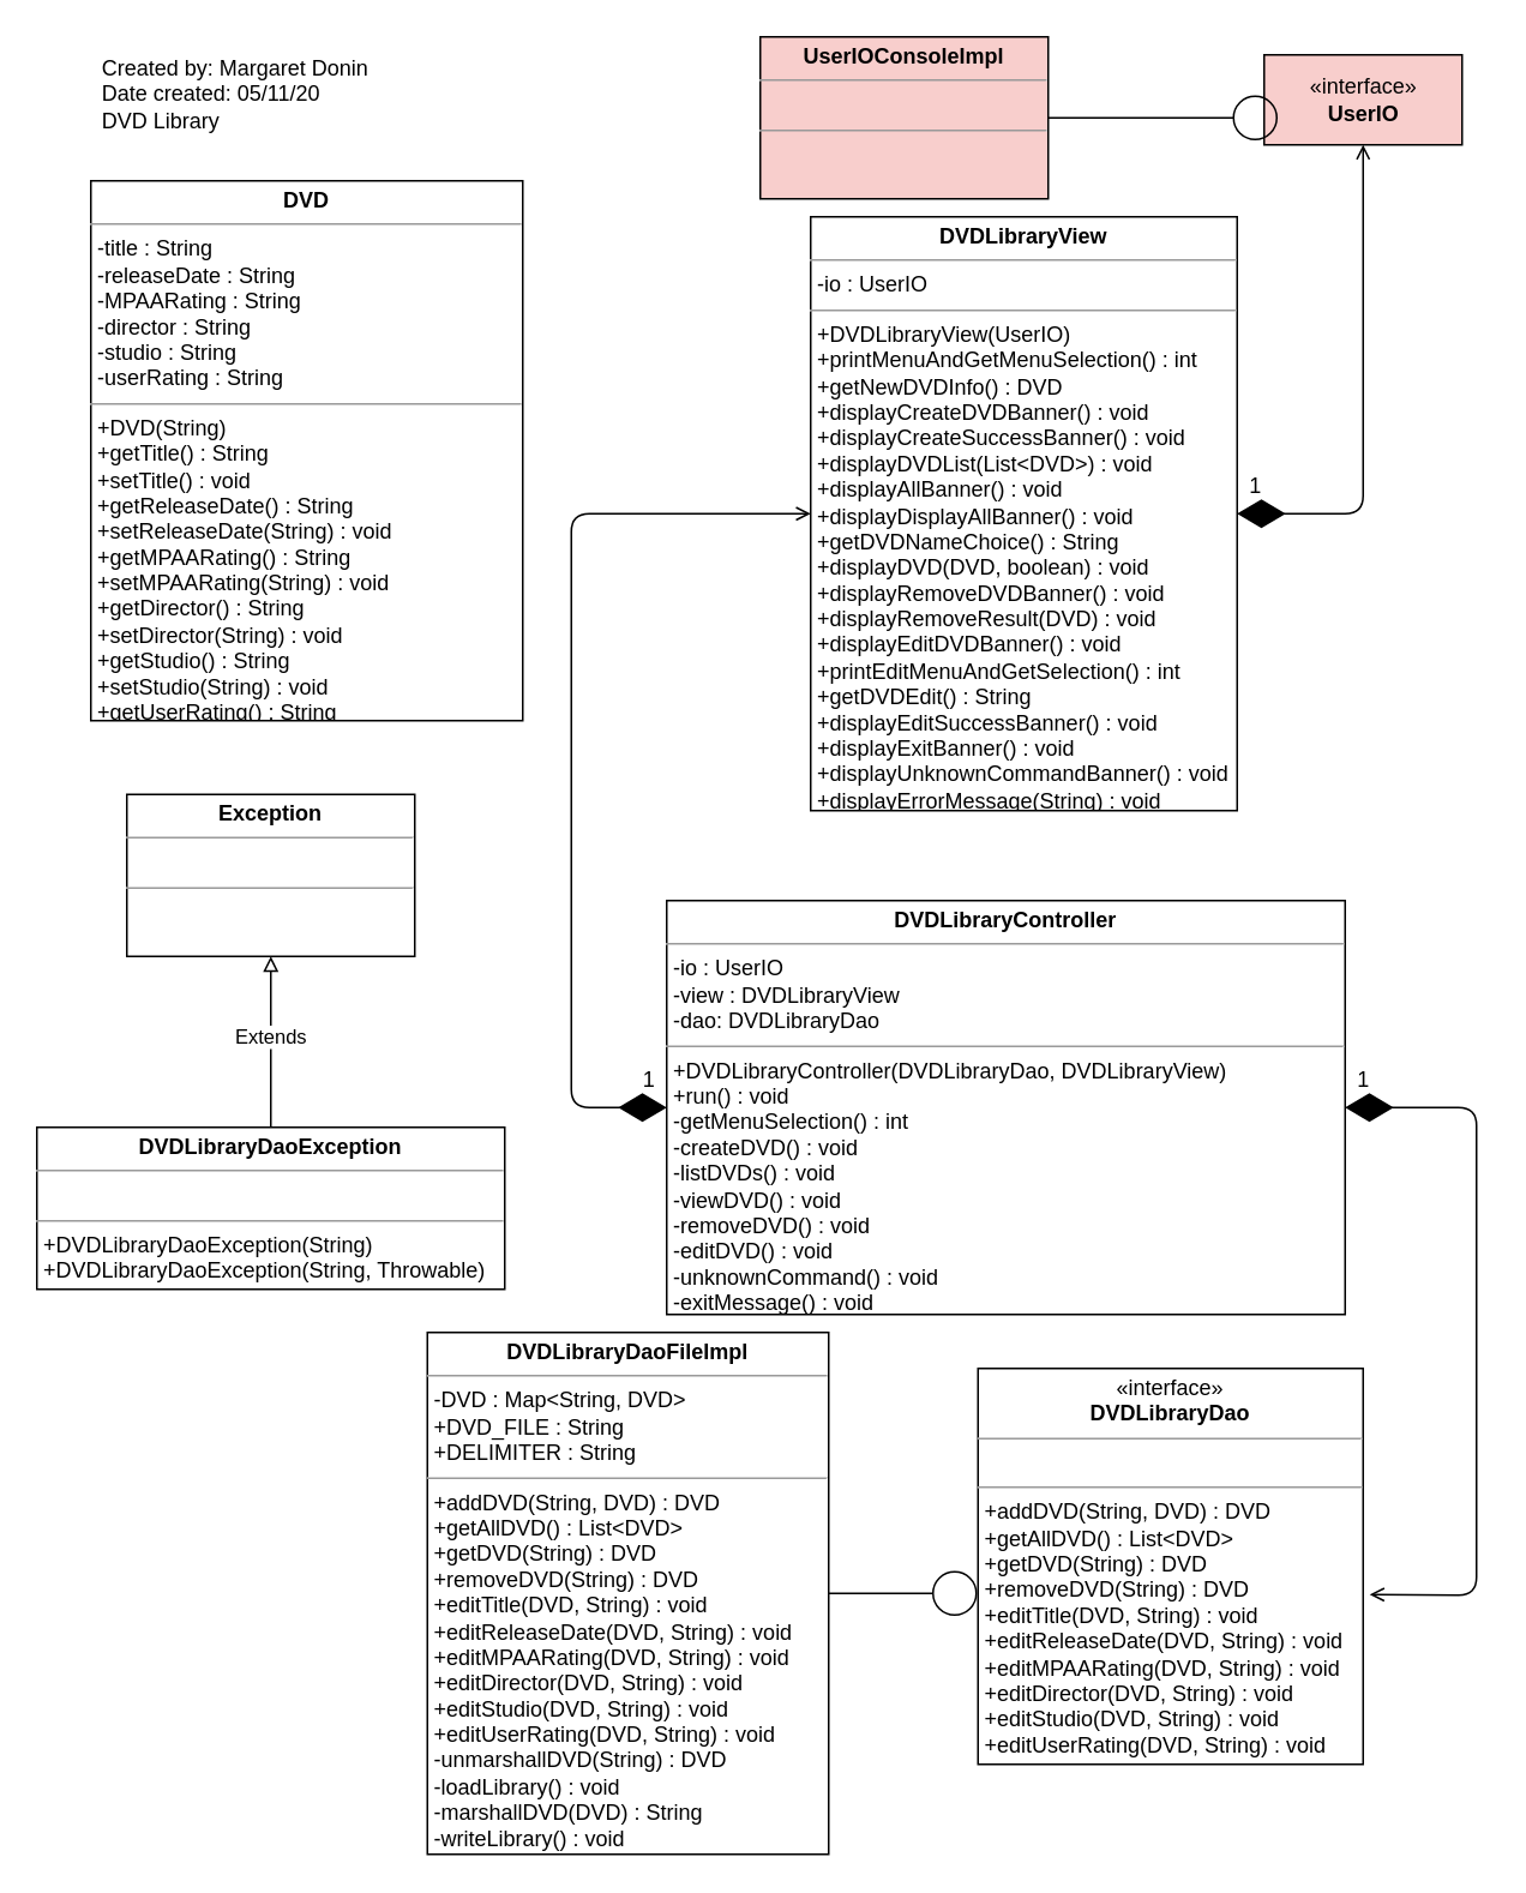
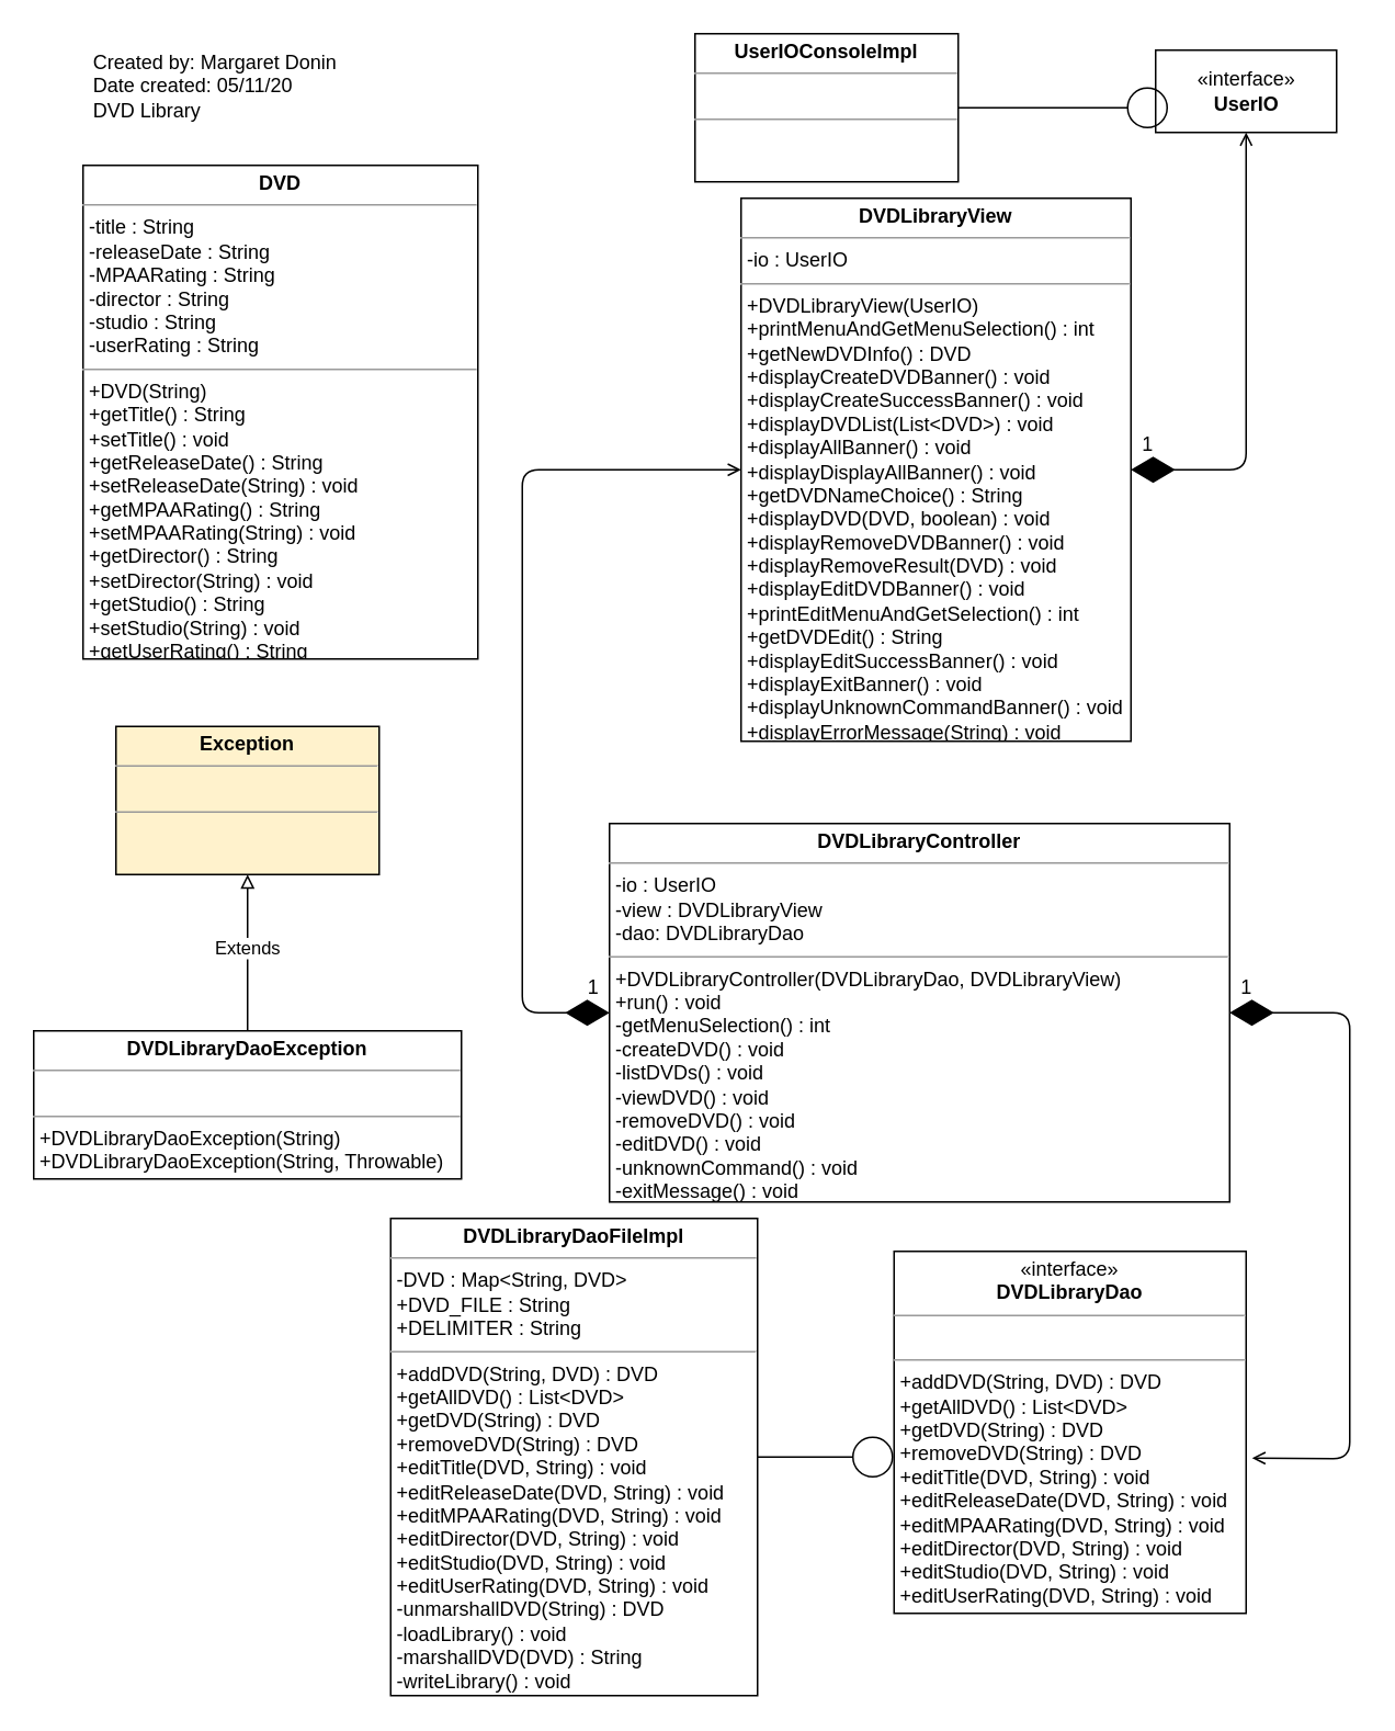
- <mxCell id="3" value="«interface»&lt;br&gt;&lt;b&gt;UserIO&lt;/b&gt;" style="html=1;fillColor=#f8cecc;" parent="1" vertex="1"><mxGeometry x="702" y="30" width="110" height="50" as="geometry" /></mxCell>
+ <mxCell id="3" value="«interface»&lt;br&gt;&lt;b&gt;UserIO&lt;/b&gt;" style="html=1;" parent="1" vertex="1"><mxGeometry x="702" y="30" width="110" height="50" as="geometry" /></mxCell>
- <mxCell id="2" value="&lt;p style=&quot;margin: 0px ; margin-top: 4px ; text-align: center&quot;&gt;&lt;b&gt;UserIOConsoleImpl&lt;/b&gt;&lt;/p&gt;&lt;hr size=&quot;1&quot;&gt;&lt;p style=&quot;margin: 0px ; margin-left: 4px&quot;&gt;&lt;br&gt;&lt;/p&gt;&lt;hr size=&quot;1&quot;&gt;&lt;p style=&quot;margin: 0px ; margin-left: 4px&quot;&gt;&lt;br&gt;&lt;/p&gt;" style="verticalAlign=top;align=left;overflow=fill;fontSize=12;fontFamily=Helvetica;html=1;fillColor=#f8cecc;" parent="1" vertex="1"><mxGeometry x="422" y="20" width="160" height="90" as="geometry" /></mxCell>
+ <mxCell id="2" value="&lt;p style=&quot;margin: 0px ; margin-top: 4px ; text-align: center&quot;&gt;&lt;b&gt;UserIOConsoleImpl&lt;/b&gt;&lt;/p&gt;&lt;hr size=&quot;1&quot;&gt;&lt;p style=&quot;margin: 0px ; margin-left: 4px&quot;&gt;&lt;br&gt;&lt;/p&gt;&lt;hr size=&quot;1&quot;&gt;&lt;p style=&quot;margin: 0px ; margin-left: 4px&quot;&gt;&lt;br&gt;&lt;/p&gt;" style="verticalAlign=top;align=left;overflow=fill;fontSize=12;fontFamily=Helvetica;html=1;" parent="1" vertex="1"><mxGeometry x="422" y="20" width="160" height="90" as="geometry" /></mxCell>
- <mxCell id="8" value="&lt;p style=&quot;margin: 0px ; margin-top: 4px ; text-align: center&quot;&gt;&lt;b&gt;Exception&lt;/b&gt;&lt;/p&gt;&lt;hr size=&quot;1&quot;&gt;&lt;p style=&quot;margin: 0px ; margin-left: 4px&quot;&gt;&lt;br&gt;&lt;/p&gt;&lt;hr size=&quot;1&quot;&gt;&lt;p style=&quot;margin: 0px ; margin-left: 4px&quot;&gt;&lt;br&gt;&lt;/p&gt;" style="verticalAlign=top;align=left;overflow=fill;fontSize=12;fontFamily=Helvetica;html=1;" parent="1" vertex="1"><mxGeometry x="70" y="441" width="160" height="90" as="geometry" /></mxCell>
+ <mxCell id="8" value="&lt;p style=&quot;margin: 0px ; margin-top: 4px ; text-align: center&quot;&gt;&lt;b&gt;Exception&lt;/b&gt;&lt;/p&gt;&lt;hr size=&quot;1&quot;&gt;&lt;p style=&quot;margin: 0px ; margin-left: 4px&quot;&gt;&lt;br&gt;&lt;/p&gt;&lt;hr size=&quot;1&quot;&gt;&lt;p style=&quot;margin: 0px ; margin-left: 4px&quot;&gt;&lt;br&gt;&lt;/p&gt;" style="verticalAlign=top;align=left;overflow=fill;fontSize=12;fontFamily=Helvetica;html=1;fillColor=#fff2cc;" parent="1" vertex="1"><mxGeometry x="70" y="441" width="160" height="90" as="geometry" /></mxCell>
